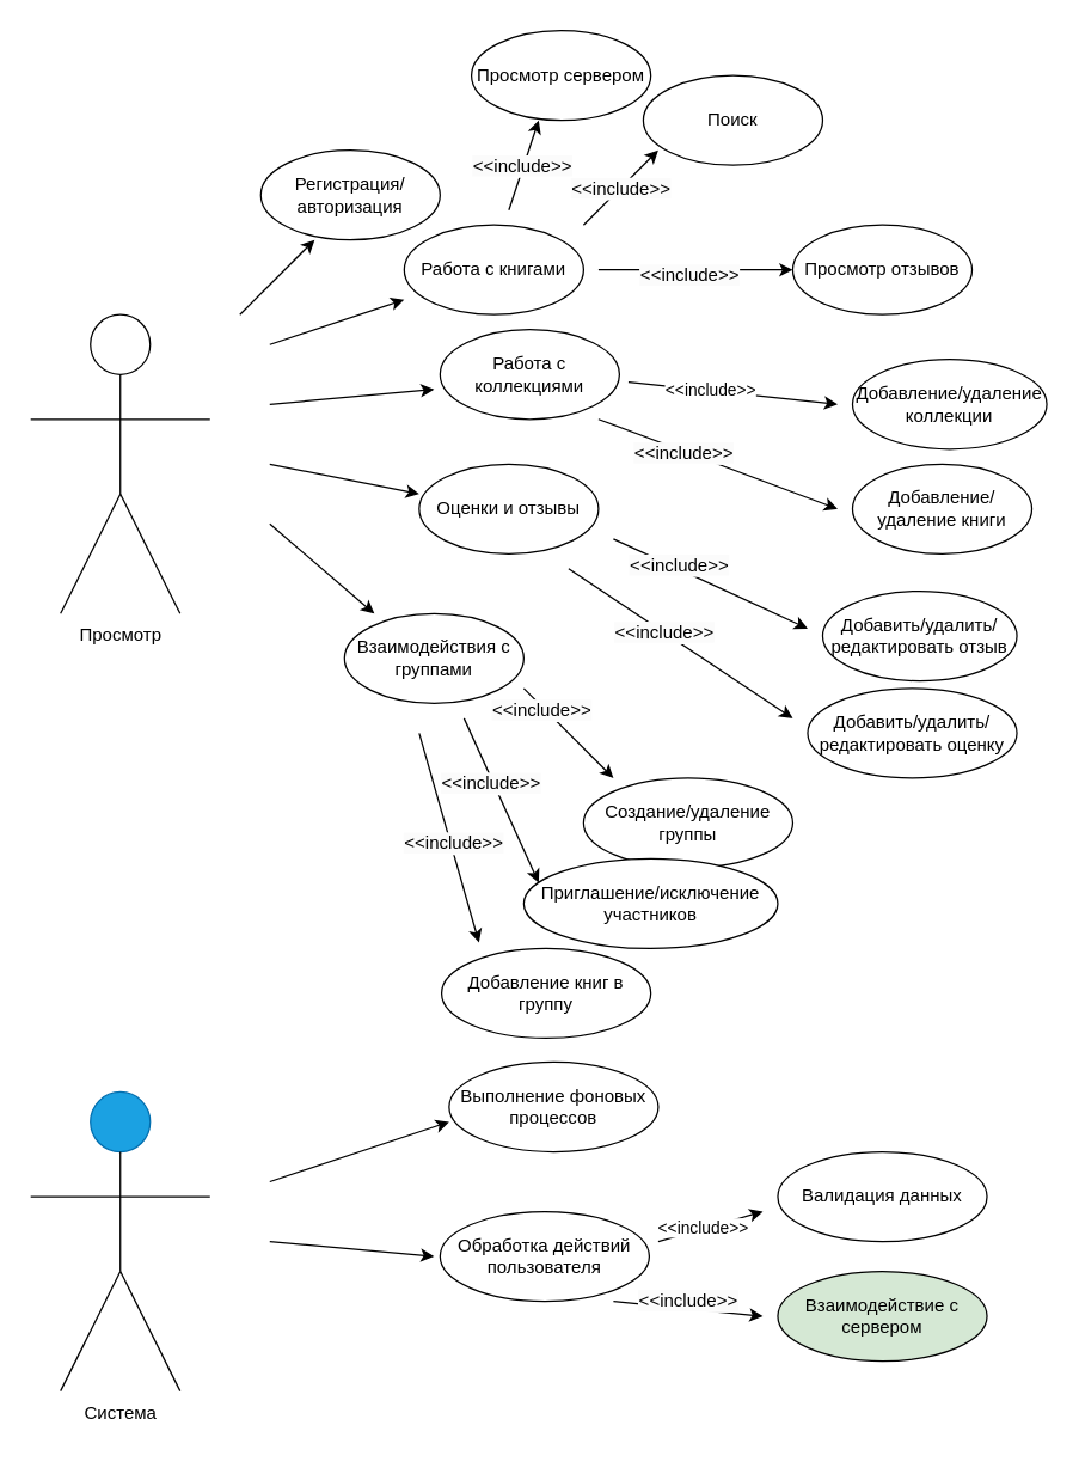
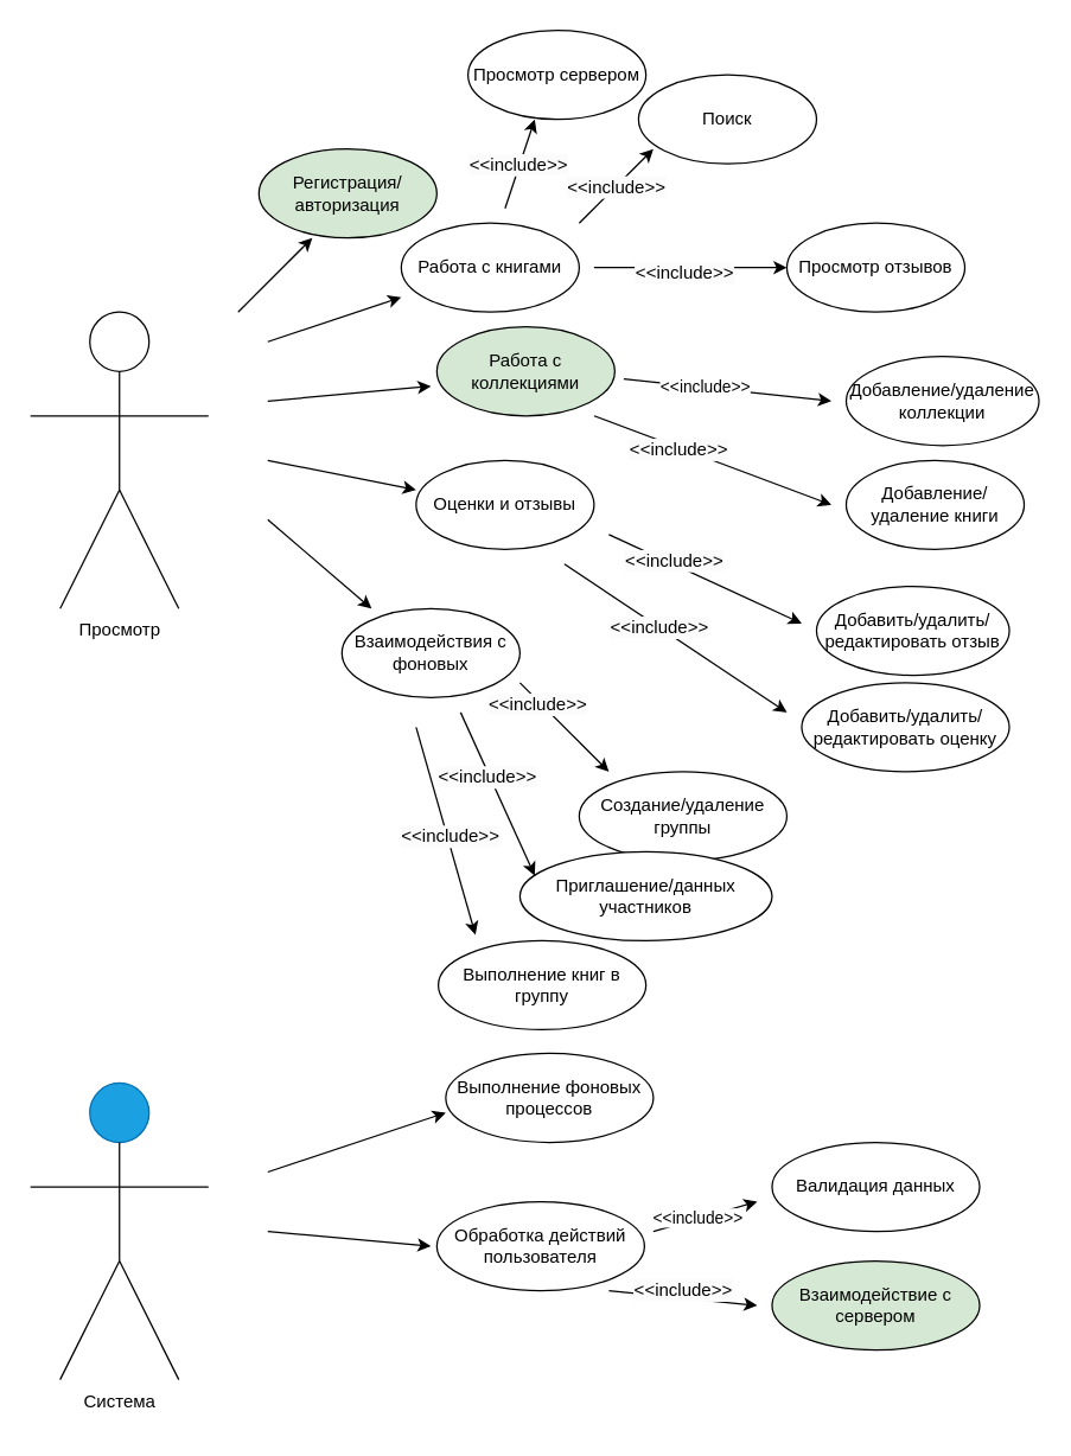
- <mxCell id="14" value="Регистрация/авторизация" style="ellipse;whiteSpace=wrap;html=1;" parent="1" vertex="1"><mxGeometry x="174" y="100" width="120" height="60" as="geometry" /></mxCell>
+ <mxCell id="14" value="Регистрация/авторизация" style="ellipse;whiteSpace=wrap;html=1;fillColor=#d5e8d4;" parent="1" vertex="1"><mxGeometry x="174" y="100" width="120" height="60" as="geometry" /></mxCell>
- <mxCell id="27" value="Работа с коллекциями" style="ellipse;whiteSpace=wrap;html=1;" parent="1" vertex="1"><mxGeometry x="294" y="220" width="120" height="60" as="geometry" /></mxCell>
+ <mxCell id="27" value="Работа с коллекциями" style="ellipse;whiteSpace=wrap;html=1;fillColor=#d5e8d4;" parent="1" vertex="1"><mxGeometry x="294" y="220" width="120" height="60" as="geometry" /></mxCell>
- <mxCell id="43" value="Взаимодействия с группами" style="ellipse;whiteSpace=wrap;html=1;" parent="1" vertex="1"><mxGeometry x="230" y="410" width="120" height="60" as="geometry" /></mxCell>
+ <mxCell id="43" value="Взаимодействия с фоновых" style="ellipse;whiteSpace=wrap;html=1;" parent="1" vertex="1"><mxGeometry x="230" y="410" width="120" height="60" as="geometry" /></mxCell>
- <mxCell id="46" value="Приглашение/исключение участников" style="ellipse;whiteSpace=wrap;html=1;" parent="1" vertex="1"><mxGeometry x="350" y="574" width="170" height="60" as="geometry" /></mxCell>
+ <mxCell id="46" value="Приглашение/данных участников" style="ellipse;whiteSpace=wrap;html=1;" parent="1" vertex="1"><mxGeometry x="350" y="574" width="170" height="60" as="geometry" /></mxCell>
- <mxCell id="47" value="Добавление книг в группу" style="ellipse;whiteSpace=wrap;html=1;" parent="1" vertex="1"><mxGeometry x="295" y="634" width="140" height="60" as="geometry" /></mxCell>
+ <mxCell id="47" value="Выполнение книг в группу" style="ellipse;whiteSpace=wrap;html=1;" parent="1" vertex="1"><mxGeometry x="295" y="634" width="140" height="60" as="geometry" /></mxCell>
